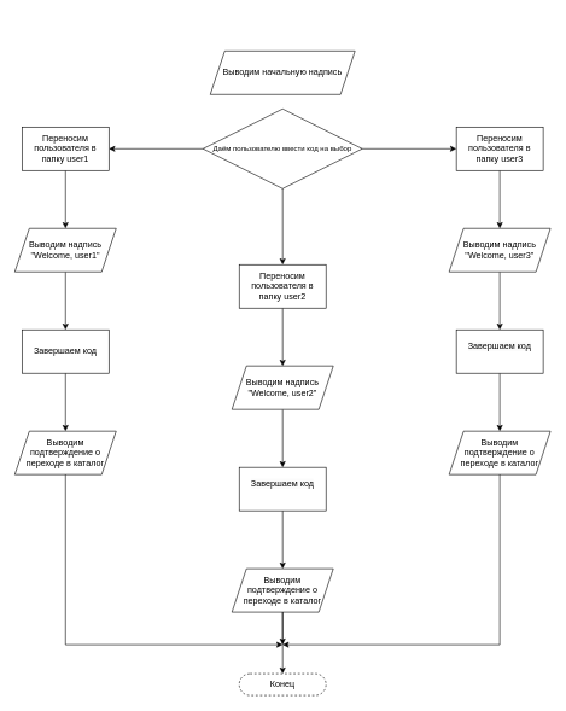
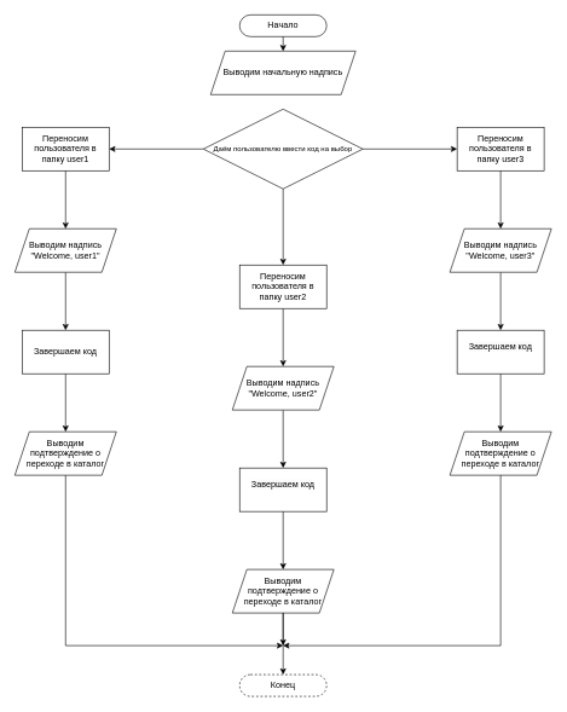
+ <mxCell id="2" value="Начало" style="rounded=1;whiteSpace=wrap;html=1;arcSize=50;" vertex="1" parent="1"><mxGeometry x="330" y="20" width="120" height="30" as="geometry" /></mxCell>
+ <mxCell id="3" value="" style="endArrow=classic;html=1;rounded=0;exitX=0.5;exitY=1;exitDx=0;exitDy=0;" edge="1" parent="1" source="2" target="4"><mxGeometry width="50" height="50" relative="1" as="geometry"><mxPoint x="370" y="100" as="sourcePoint" /><mxPoint x="390" y="90" as="targetPoint" /></mxGeometry></mxCell>
